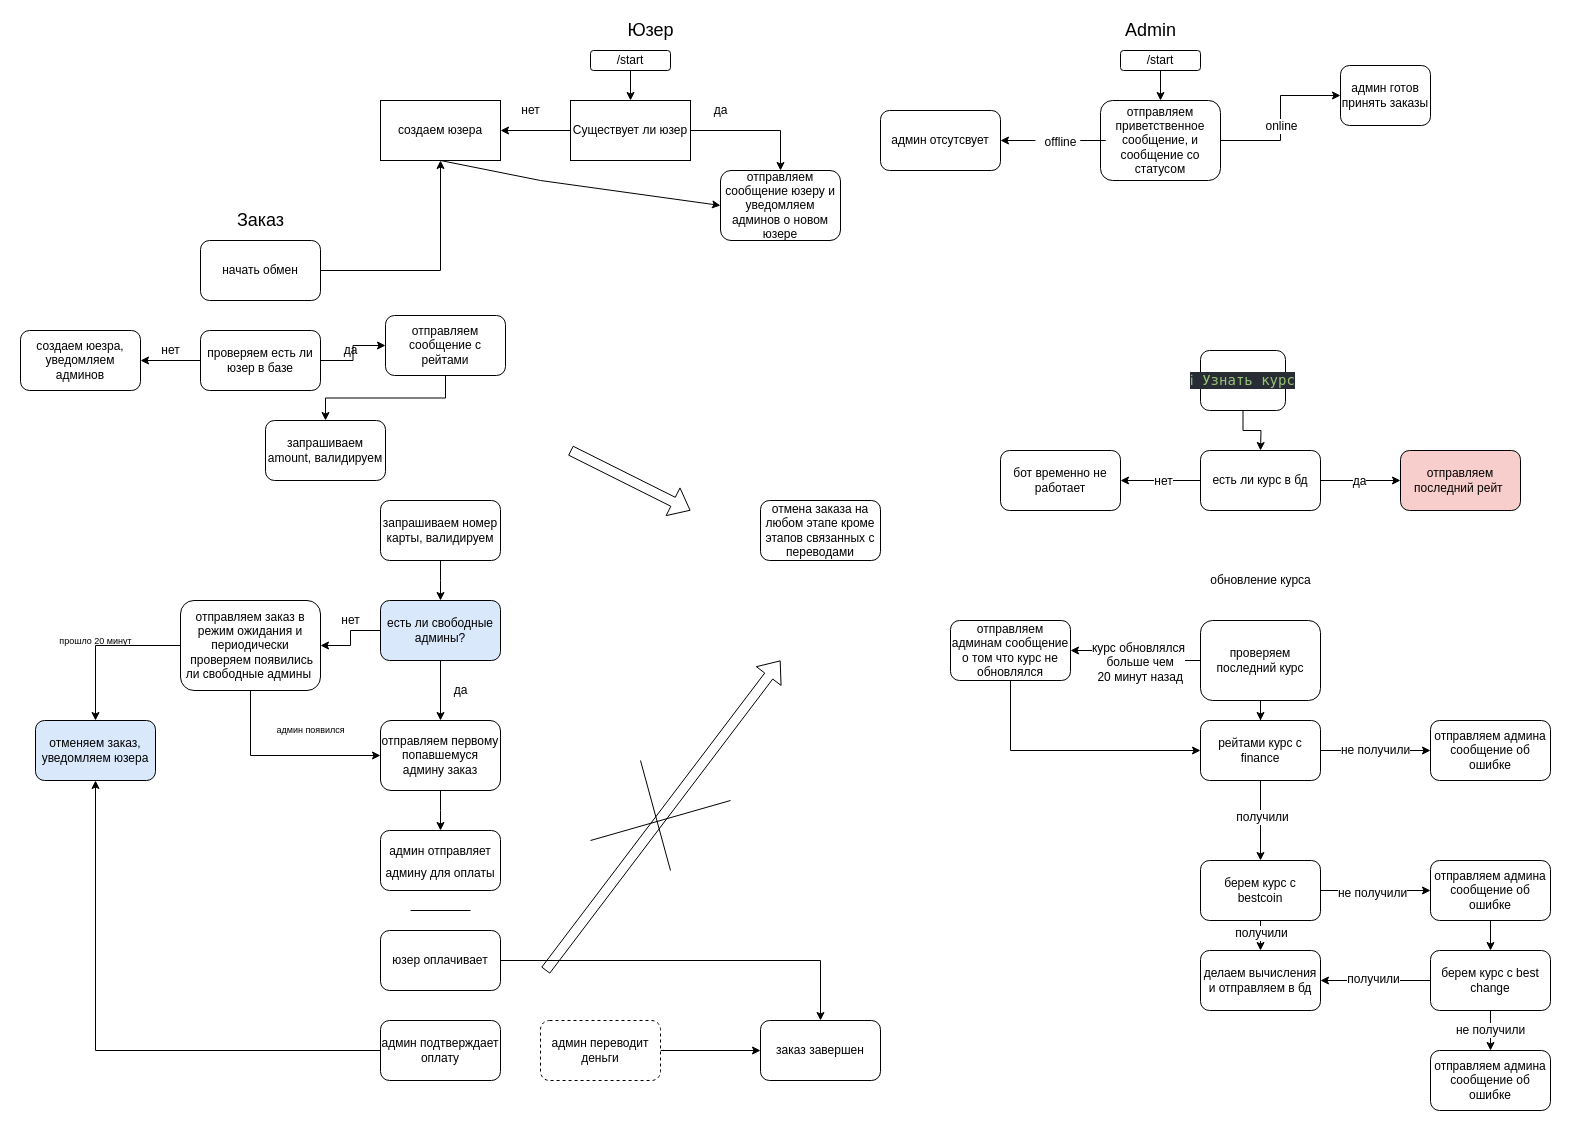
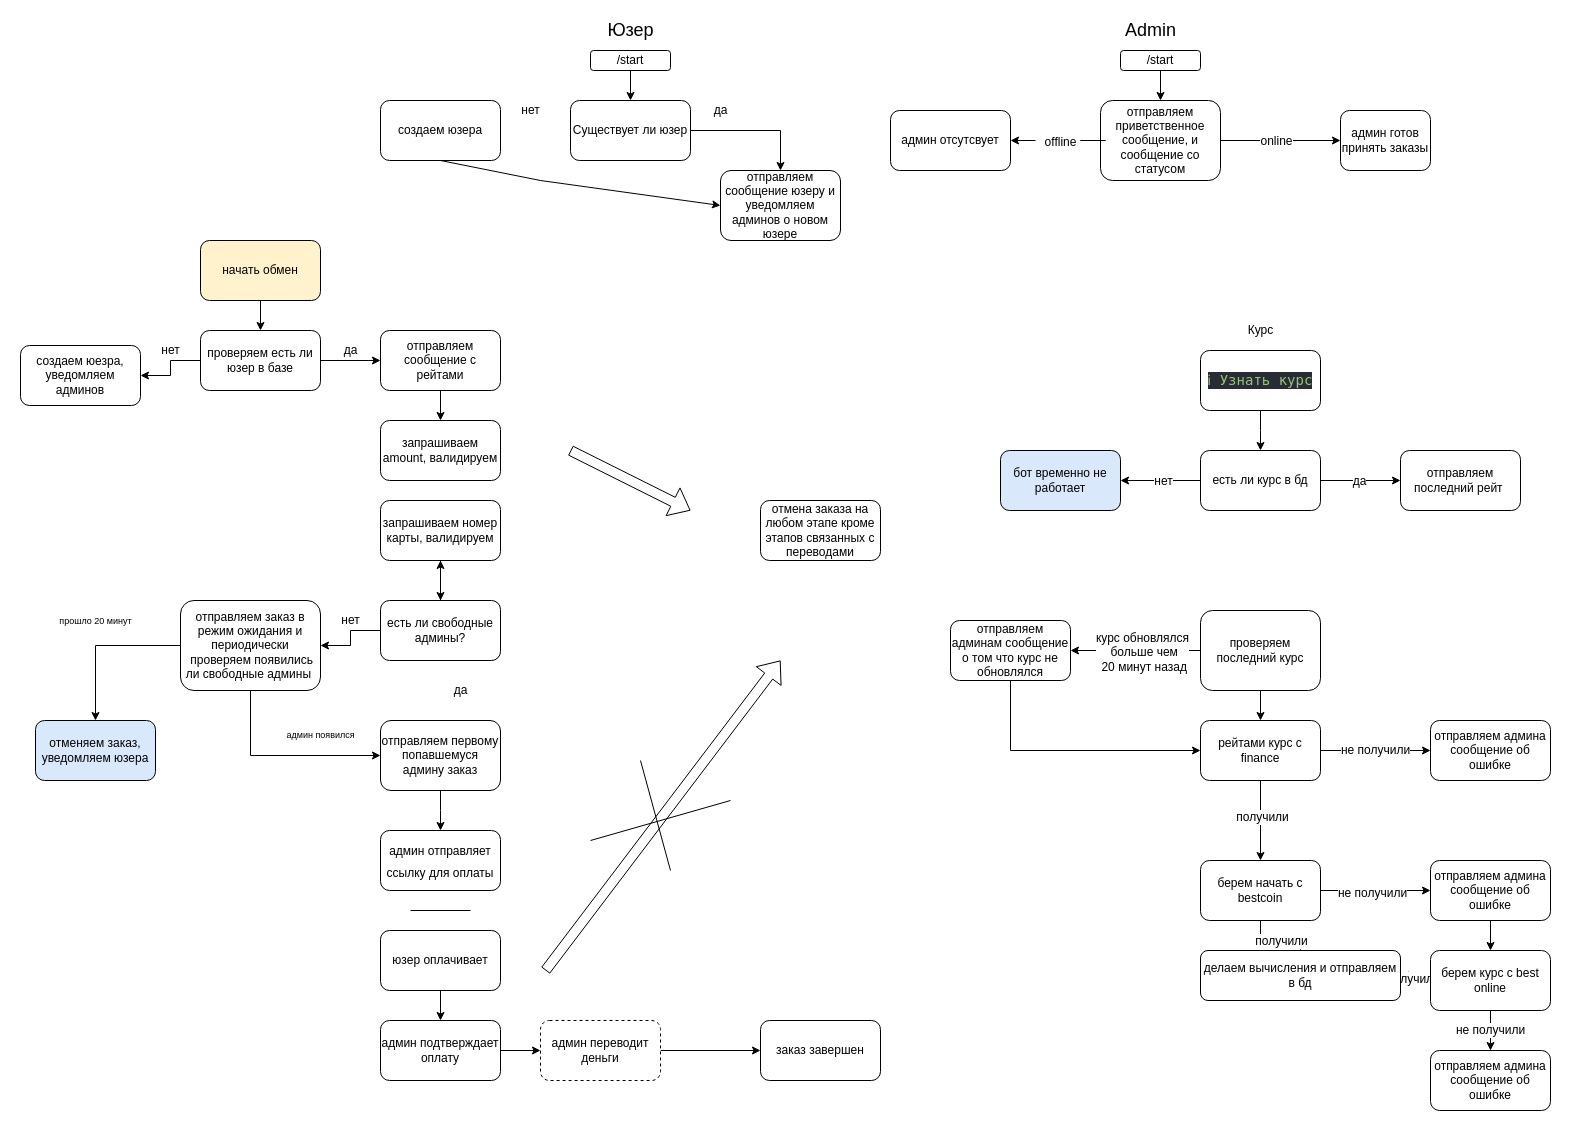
- <mxCell id="40" value="&lt;font style=&quot;font-size: 18px;&quot;&gt;Юзер&lt;/font&gt;" style="text;html=1;align=center;verticalAlign=middle;resizable=0;points=[];autosize=1;strokeColor=none;fillColor=none;fontSize=9;" vertex="1" parent="1"><mxGeometry x="620" y="20" width="60" height="20" as="geometry" /></mxCell>
+ <mxCell id="40" value="&lt;font style=&quot;font-size: 18px;&quot;&gt;Юзер&lt;/font&gt;" style="text;html=1;align=center;verticalAlign=middle;resizable=0;points=[];autosize=1;strokeColor=none;fillColor=none;fontSize=9;" vertex="1" parent="1"><mxGeometry x="600" y="20" width="60" height="20" as="geometry" /></mxCell>
- <mxCell id="62" value="админ готов принять заказы" style="whiteSpace=wrap;html=1;rounded=1;" vertex="1" parent="1"><mxGeometry x="1340" y="65" width="90" height="60" as="geometry" /></mxCell>
+ <mxCell id="62" value="админ готов принять заказы" style="whiteSpace=wrap;html=1;rounded=1;" vertex="1" parent="1"><mxGeometry x="1340" y="110" width="90" height="60" as="geometry" /></mxCell>
- <mxCell id="8" value="создаем юзера" style="whiteSpace=wrap;html=1;rounded=0;" vertex="1" parent="1"><mxGeometry x="380" y="100" width="120" height="60" as="geometry" /></mxCell>
+ <mxCell id="8" value="создаем юзера" style="rounded=1;whiteSpace=wrap;html=1;" vertex="1" parent="1"><mxGeometry x="380" y="100" width="120" height="60" as="geometry" /></mxCell>
- <mxCell id="4" style="edgeStyle=orthogonalEdgeStyle;rounded=0;orthogonalLoop=1;jettySize=auto;html=1;" edge="1" parent="1" source="6" target="8"><mxGeometry relative="1" as="geometry" /></mxCell>
- <mxCell id="6" value="Существует ли юзер" style="whiteSpace=wrap;html=1;rounded=0;" vertex="1" parent="1"><mxGeometry x="570" y="100" width="120" height="60" as="geometry" /></mxCell>
+ <mxCell id="6" value="Существует ли юзер" style="rounded=1;whiteSpace=wrap;html=1;" vertex="1" parent="1"><mxGeometry x="570" y="100" width="120" height="60" as="geometry" /></mxCell>
- <mxCell id="61" value="админ отсутсвует" style="whiteSpace=wrap;html=1;rounded=1;" vertex="1" parent="1"><mxGeometry x="880" y="110" width="120" height="60" as="geometry" /></mxCell>
+ <mxCell id="61" value="админ отсутсвует" style="whiteSpace=wrap;html=1;rounded=1;" vertex="1" parent="1"><mxGeometry x="890" y="110" width="120" height="60" as="geometry" /></mxCell>
- <mxCell id="41" value="Заказ" style="text;html=1;align=center;verticalAlign=middle;resizable=0;points=[];autosize=1;strokeColor=none;fillColor=none;fontSize=18;" vertex="1" parent="1"><mxGeometry x="225" y="205" width="70" height="30" as="geometry" /></mxCell>
- <mxCell id="13" value="начать обмен" style="rounded=1;whiteSpace=wrap;html=1;" vertex="1" parent="1"><mxGeometry x="200" y="240" width="120" height="60" as="geometry" /></mxCell>
+ <mxCell id="13" value="начать обмен" style="rounded=1;whiteSpace=wrap;html=1;fillColor=#fff2cc;" vertex="1" parent="1"><mxGeometry x="200" y="240" width="120" height="60" as="geometry" /></mxCell>
- <mxCell id="12" style="edgeStyle=orthogonalEdgeStyle;rounded=0;orthogonalLoop=1;jettySize=auto;html=1;" edge="1" parent="1" source="13" target="8"><mxGeometry relative="1" as="geometry" /></mxCell>
+ <mxCell id="12" style="edgeStyle=orthogonalEdgeStyle;rounded=0;orthogonalLoop=1;jettySize=auto;html=1;" edge="1" parent="1" source="13" target="16"><mxGeometry relative="1" as="geometry" /></mxCell>
+ <mxCell id="67" value="Курс" style="text;html=1;align=center;verticalAlign=middle;resizable=0;points=[];autosize=1;strokeColor=none;fillColor=none;fontSize=12;" vertex="1" parent="1"><mxGeometry x="1240" y="320" width="40" height="20" as="geometry" /></mxCell>
- <mxCell id="19" value="отправляем сообщение с рейтами" style="rounded=1;whiteSpace=wrap;html=1;" vertex="1" parent="1"><mxGeometry x="385" y="315" width="120" height="60" as="geometry" /></mxCell>
+ <mxCell id="19" value="отправляем сообщение с рейтами" style="rounded=1;whiteSpace=wrap;html=1;" vertex="1" parent="1"><mxGeometry x="380" y="330" width="120" height="60" as="geometry" /></mxCell>
- <mxCell id="17" value="создаем юезра, уведомляем админов" style="rounded=1;whiteSpace=wrap;html=1;" vertex="1" parent="1"><mxGeometry x="20" y="330" width="120" height="60" as="geometry" /></mxCell>
+ <mxCell id="17" value="создаем юезра, уведомляем админов" style="rounded=1;whiteSpace=wrap;html=1;" vertex="1" parent="1"><mxGeometry x="20" y="345" width="120" height="60" as="geometry" /></mxCell>
- <mxCell id="66" value="&lt;pre style=&quot;text-align: start; background-color: rgb(40, 44, 52); color: rgb(171, 178, 191); font-family: Menlo-Regular, monospace; font-size: 10.5pt;&quot;&gt;&lt;span style=&quot;color: rgb(152, 195, 121);&quot;&gt;ℹ️&lt;/span&gt;&lt;span style=&quot;color: rgb(152, 195, 121); font-family: &amp;quot;JetBrainsMono NF&amp;quot;, monospace;&quot;&gt; Узнать курс&lt;/span&gt;&lt;/pre&gt;" style="rounded=1;whiteSpace=wrap;html=1;fontSize=12;" vertex="1" parent="1"><mxGeometry x="1200" y="350" width="85" height="60" as="geometry" /></mxCell>
+ <mxCell id="66" value="&lt;pre style=&quot;text-align: start; background-color: rgb(40, 44, 52); color: rgb(171, 178, 191); font-family: Menlo-Regular, monospace; font-size: 10.5pt;&quot;&gt;&lt;span style=&quot;color: rgb(152, 195, 121);&quot;&gt;ℹ️&lt;/span&gt;&lt;span style=&quot;color: rgb(152, 195, 121); font-family: &amp;quot;JetBrainsMono NF&amp;quot;, monospace;&quot;&gt; Узнать курс&lt;/span&gt;&lt;/pre&gt;" style="rounded=1;whiteSpace=wrap;html=1;fontSize=12;" vertex="1" parent="1"><mxGeometry x="1200" y="350" width="120" height="60" as="geometry" /></mxCell>
- <mxCell id="22" value="запрашиваем amount, валидируем" style="rounded=1;whiteSpace=wrap;html=1;" vertex="1" parent="1"><mxGeometry x="265" y="420" width="120" height="60" as="geometry" /></mxCell>
+ <mxCell id="22" value="запрашиваем amount, валидируем" style="rounded=1;whiteSpace=wrap;html=1;" vertex="1" parent="1"><mxGeometry x="380" y="420" width="120" height="60" as="geometry" /></mxCell>
- <mxCell id="73" value="бот временно не работает" style="rounded=1;whiteSpace=wrap;html=1;fontSize=12;" vertex="1" parent="1"><mxGeometry x="1000" y="450" width="120" height="60" as="geometry" /></mxCell>
+ <mxCell id="73" value="бот временно не работает" style="rounded=1;whiteSpace=wrap;html=1;fontSize=12;fillColor=#dae8fc;" vertex="1" parent="1"><mxGeometry x="1000" y="450" width="120" height="60" as="geometry" /></mxCell>
- <mxCell id="74" value="отправляем последний рейт&amp;nbsp;&lt;br&gt;" style="whiteSpace=wrap;html=1;rounded=1;fillColor=#f8cecc;" vertex="1" parent="1"><mxGeometry x="1400" y="450" width="120" height="60" as="geometry" /></mxCell>
+ <mxCell id="74" value="отправляем последний рейт&amp;nbsp;&lt;br&gt;" style="whiteSpace=wrap;html=1;rounded=1;" vertex="1" parent="1"><mxGeometry x="1400" y="450" width="120" height="60" as="geometry" /></mxCell>
- <mxCell id="75" value="обновление курса" style="text;html=1;align=center;verticalAlign=middle;resizable=0;points=[];autosize=1;strokeColor=none;fillColor=none;fontSize=12;" vertex="1" parent="1"><mxGeometry x="1200" y="570" width="120" height="20" as="geometry" /></mxCell>
- <mxCell id="29" value="есть ли свободные админы?" style="rounded=1;whiteSpace=wrap;html=1;fillColor=#dae8fc;" vertex="1" parent="1"><mxGeometry x="380" y="600" width="120" height="60" as="geometry" /></mxCell>
+ <mxCell id="29" value="есть ли свободные админы?" style="rounded=1;whiteSpace=wrap;html=1;" vertex="1" parent="1"><mxGeometry x="380" y="600" width="120" height="60" as="geometry" /></mxCell>
- <mxCell id="37" value="&lt;font style=&quot;font-size: 9px;&quot;&gt;прошло 20 минут&lt;/font&gt;" style="text;html=1;align=center;verticalAlign=middle;resizable=0;points=[];autosize=1;strokeColor=none;fillColor=none;" vertex="1" parent="1"><mxGeometry x="50" y="630" width="90" height="20" as="geometry" /></mxCell>
+ <mxCell id="37" value="&lt;font style=&quot;font-size: 9px;&quot;&gt;прошло 20 минут&lt;/font&gt;" style="text;html=1;align=center;verticalAlign=middle;resizable=0;points=[];autosize=1;strokeColor=none;fillColor=none;" vertex="1" parent="1"><mxGeometry x="50" y="610" width="90" height="20" as="geometry" /></mxCell>
- <mxCell id="79" value="проверяем последний курс" style="rounded=1;whiteSpace=wrap;html=1;fontSize=12;" vertex="1" parent="1"><mxGeometry x="1200" y="620" width="120" height="80" as="geometry" /></mxCell>
+ <mxCell id="79" value="проверяем последний курс" style="rounded=1;whiteSpace=wrap;html=1;fontSize=12;" vertex="1" parent="1"><mxGeometry x="1200" y="610" width="120" height="80" as="geometry" /></mxCell>
- <mxCell id="27" style="edgeStyle=orthogonalEdgeStyle;rounded=0;orthogonalLoop=1;jettySize=auto;html=1;entryX=0.5;entryY=0;entryDx=0;entryDy=0;" edge="1" parent="1" source="29" target="34"><mxGeometry relative="1" as="geometry" /></mxCell>
+ <mxCell id="27" style="edgeStyle=orthogonalEdgeStyle;rounded=0;orthogonalLoop=1;jettySize=auto;html=1;" edge="1" parent="1" source="29" target="24"><mxGeometry relative="1" as="geometry" /></mxCell>
- <mxCell id="38" value="админ появился" style="text;html=1;align=center;verticalAlign=middle;resizable=0;points=[];autosize=1;strokeColor=none;fillColor=none;fontSize=9;" vertex="1" parent="1"><mxGeometry x="270" y="720" width="80" height="20" as="geometry" /></mxCell>
+ <mxCell id="38" value="админ появился" style="text;html=1;align=center;verticalAlign=middle;resizable=0;points=[];autosize=1;strokeColor=none;fillColor=none;fontSize=9;" vertex="1" parent="1"><mxGeometry x="280" y="725" width="80" height="20" as="geometry" /></mxCell>
- <mxCell id="42" value="&lt;font style=&quot;font-size: 12px;&quot;&gt;админ отправляет админу для оплаты&lt;/font&gt;" style="rounded=1;whiteSpace=wrap;html=1;fontSize=18;" vertex="1" parent="1"><mxGeometry x="380" y="830" width="120" height="60" as="geometry" /></mxCell>
+ <mxCell id="42" value="&lt;font style=&quot;font-size: 12px;&quot;&gt;админ отправляет ссылку для оплаты&lt;/font&gt;" style="rounded=1;whiteSpace=wrap;html=1;fontSize=18;" vertex="1" parent="1"><mxGeometry x="380" y="830" width="120" height="60" as="geometry" /></mxCell>
- <mxCell id="90" value="берем курс с bestcoin" style="whiteSpace=wrap;html=1;rounded=1;" vertex="1" parent="1"><mxGeometry x="1200" y="860" width="120" height="60" as="geometry" /></mxCell>
+ <mxCell id="90" value="берем начать с bestcoin" style="whiteSpace=wrap;html=1;rounded=1;" vertex="1" parent="1"><mxGeometry x="1200" y="860" width="120" height="60" as="geometry" /></mxCell>
- <mxCell id="43" value="" style="edgeStyle=orthogonalEdgeStyle;rounded=0;orthogonalLoop=1;jettySize=auto;html=1;fontSize=12;" edge="1" parent="1" source="44" target="49"><mxGeometry relative="1" as="geometry" /></mxCell>
+ <mxCell id="43" value="" style="edgeStyle=orthogonalEdgeStyle;rounded=0;orthogonalLoop=1;jettySize=auto;html=1;fontSize=12;" edge="1" parent="1" source="44" target="46"><mxGeometry relative="1" as="geometry" /></mxCell>
- <mxCell id="99" value="делаем вычисления и отправляем в бд" style="whiteSpace=wrap;html=1;rounded=1;" vertex="1" parent="1"><mxGeometry x="1200" y="950" width="120" height="60" as="geometry" /></mxCell>
+ <mxCell id="99" value="делаем вычисления и отправляем в бд" style="whiteSpace=wrap;html=1;rounded=1;" vertex="1" parent="1"><mxGeometry x="1200" y="950" width="200" height="50" as="geometry" /></mxCell>
- <mxCell id="97" value="берем курс с best change" style="whiteSpace=wrap;html=1;rounded=1;" vertex="1" parent="1"><mxGeometry x="1430" y="950" width="120" height="60" as="geometry" /></mxCell>
+ <mxCell id="97" value="берем курс с best online" style="whiteSpace=wrap;html=1;rounded=1;" vertex="1" parent="1"><mxGeometry x="1430" y="950" width="120" height="60" as="geometry" /></mxCell>
- <mxCell id="45" value="" style="edgeStyle=orthogonalEdgeStyle;rounded=0;orthogonalLoop=1;jettySize=auto;html=1;fontSize=12;" edge="1" parent="1" source="46" target="39"><mxGeometry relative="1" as="geometry" /></mxCell>
+ <mxCell id="45" value="" style="edgeStyle=orthogonalEdgeStyle;rounded=0;orthogonalLoop=1;jettySize=auto;html=1;fontSize=12;" edge="1" parent="1" source="46" target="48"><mxGeometry relative="1" as="geometry" /></mxCell>
